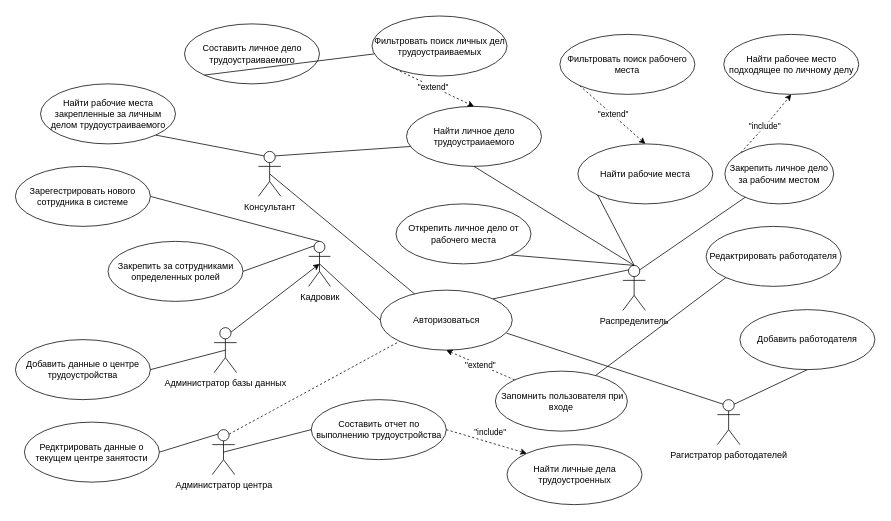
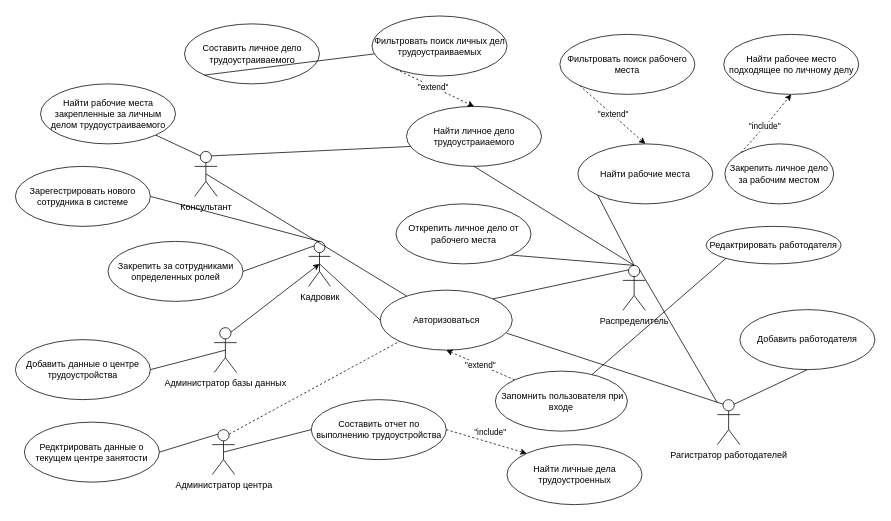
- <mxCell id="16" value="Консультант" style="shape=umlActor;verticalLabelPosition=bottom;labelBackgroundColor=#ffffff;verticalAlign=top;html=1;outlineConnect=0;" parent="1" vertex="1"><mxGeometry x="344" y="201" width="30" height="60" as="geometry" /></mxCell>
+ <mxCell id="16" value="Консультант" style="shape=umlActor;verticalLabelPosition=bottom;labelBackgroundColor=#ffffff;verticalAlign=top;html=1;outlineConnect=0;" parent="1" vertex="1"><mxGeometry x="259" y="201" width="30" height="60" as="geometry" /></mxCell>
- <mxCell id="27" value="" style="endArrow=none;html=1;exitX=0.75;exitY=0.1;exitDx=0;exitDy=0;exitPerimeter=0;" parent="1" source="17" target="10" edge="1"><mxGeometry width="50" height="50" relative="1" as="geometry"><mxPoint x="793" y="521" as="sourcePoint" /><mxPoint x="380" y="715" as="targetPoint" /></mxGeometry></mxCell>
+ <mxCell id="27" value="" style="endArrow=none;html=1;exitX=0.75;exitY=0.1;exitDx=0;exitDy=0;exitPerimeter=0;" parent="1" source="17" target="18" edge="1"><mxGeometry width="50" height="50" relative="1" as="geometry"><mxPoint x="793" y="521" as="sourcePoint" /><mxPoint x="380" y="715" as="targetPoint" /></mxGeometry></mxCell>
- <mxCell id="13" value="Редактрировать работодателя" style="ellipse;whiteSpace=wrap;html=1;" parent="1" vertex="1"><mxGeometry x="941" y="301" width="180" height="80" as="geometry" /></mxCell>
+ <mxCell id="13" value="Редактрировать работодателя" style="ellipse;whiteSpace=wrap;html=1;" parent="1" vertex="1"><mxGeometry x="941" y="301" width="180" height="50" as="geometry" /></mxCell>
